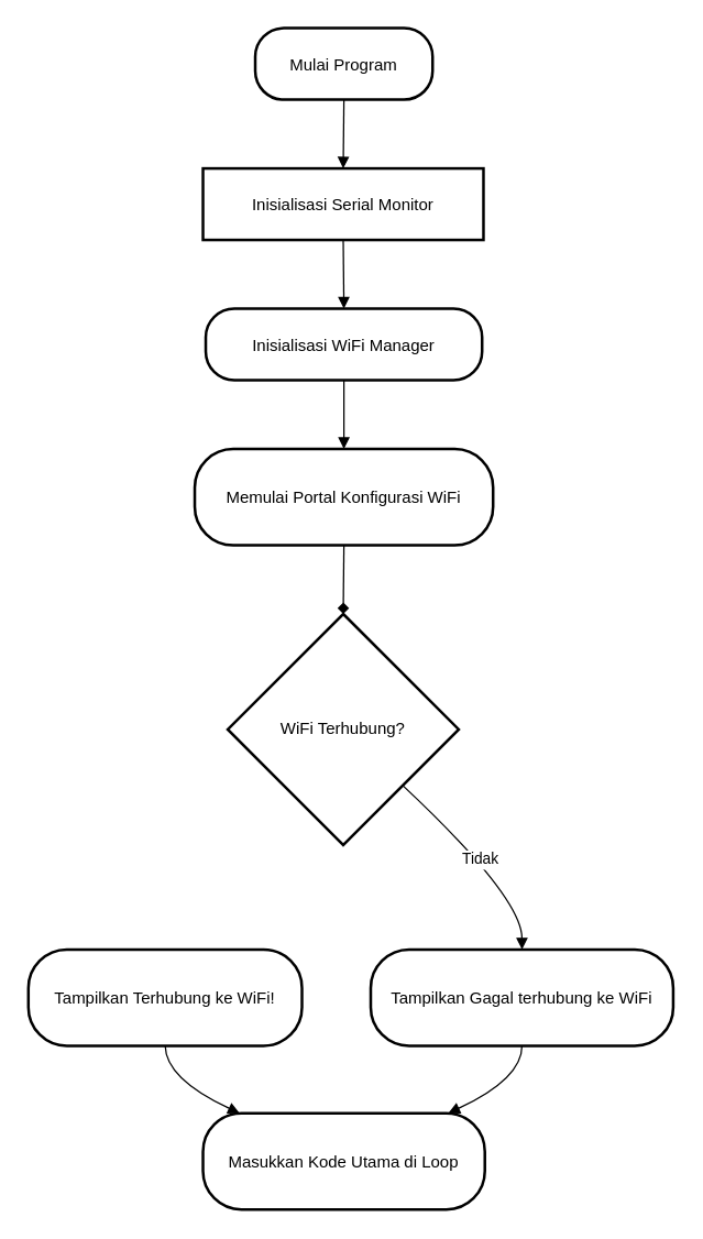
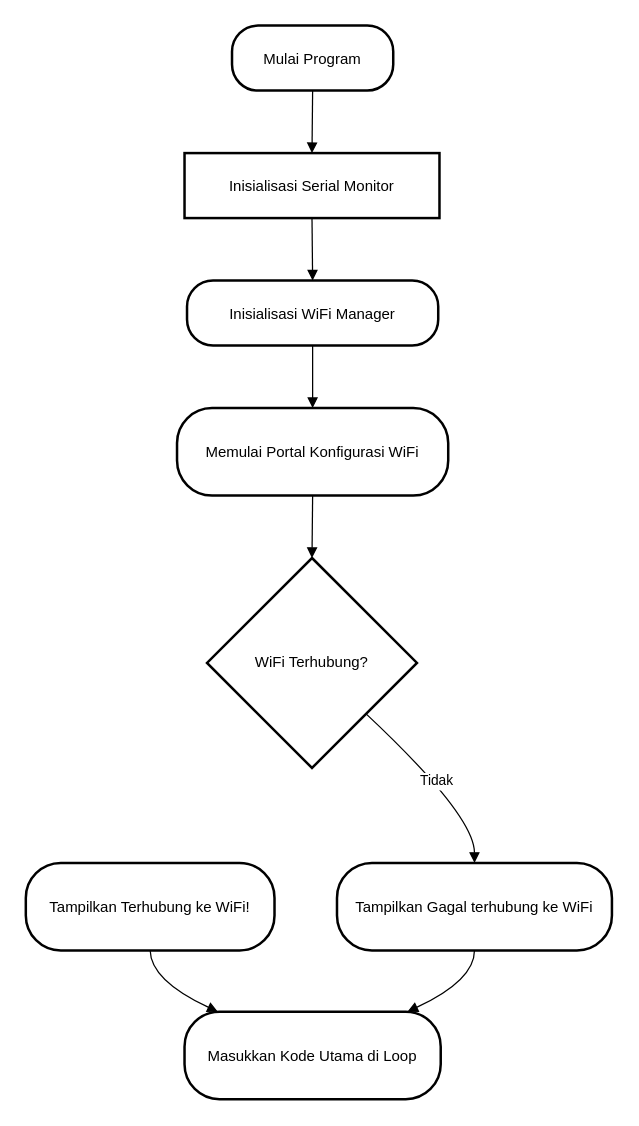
- <mxCell id="13" value="" style="curved=1;startArrow=none;endArrow=diamond;exitX=0.5;exitY=0.99;entryX=0.5;entryY=0;rounded=0;" edge="1" parent="1" source="5" target="6"><mxGeometry relative="1" as="geometry"><Array as="points" /></mxGeometry></mxCell>
+ <mxCell id="13" value="" style="curved=1;startArrow=none;endArrow=block;exitX=0.5;exitY=0.99;entryX=0.5;entryY=0;rounded=0;" edge="1" parent="1" source="5" target="6"><mxGeometry relative="1" as="geometry"><Array as="points" /></mxGeometry></mxCell>
